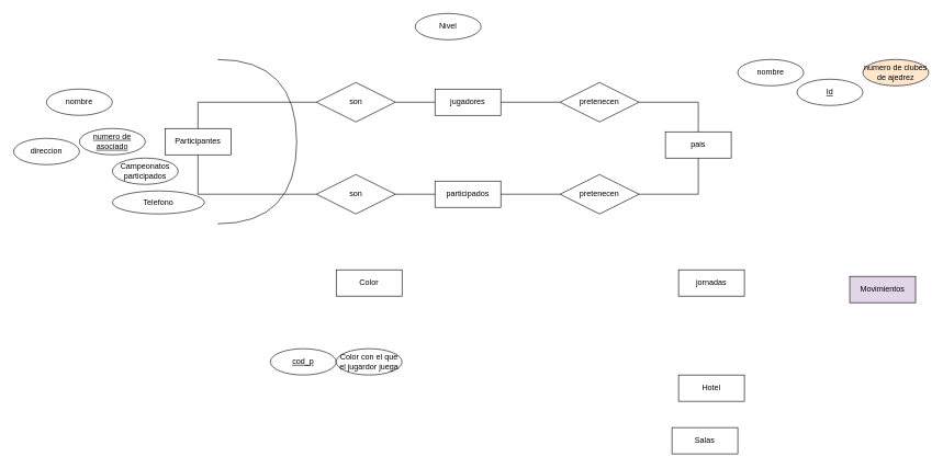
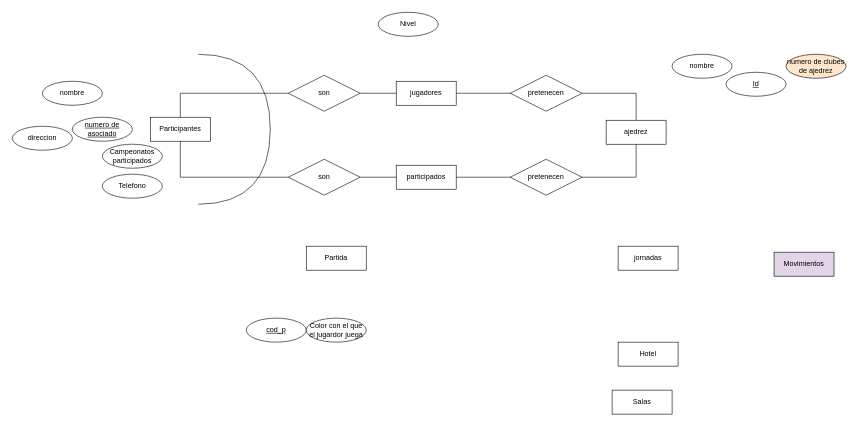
- <mxCell id="22" value="pais" style="whiteSpace=wrap;html=1;align=center;" vertex="1" parent="1"><mxGeometry x="1010" y="200" width="100" height="40" as="geometry" /></mxCell>
+ <mxCell id="22" value="ajedrez" style="whiteSpace=wrap;html=1;align=center;" vertex="1" parent="1"><mxGeometry x="1010" y="200" width="100" height="40" as="geometry" /></mxCell>
- <mxCell id="18" value="Telefono" style="ellipse;whiteSpace=wrap;html=1;align=center;" vertex="1" parent="1"><mxGeometry x="170" y="290" width="140" height="35" as="geometry" /></mxCell>
+ <mxCell id="18" value="Telefono" style="ellipse;whiteSpace=wrap;html=1;align=center;" vertex="1" parent="1"><mxGeometry x="170" y="290" width="100" height="40" as="geometry" /></mxCell>
- <mxCell id="3" value="Color" style="whiteSpace=wrap;html=1;align=center;" vertex="1" parent="1"><mxGeometry x="510" y="410" width="100" height="40" as="geometry" /></mxCell>
+ <mxCell id="3" value="Partida" style="whiteSpace=wrap;html=1;align=center;" vertex="1" parent="1"><mxGeometry x="510" y="410" width="100" height="40" as="geometry" /></mxCell>
